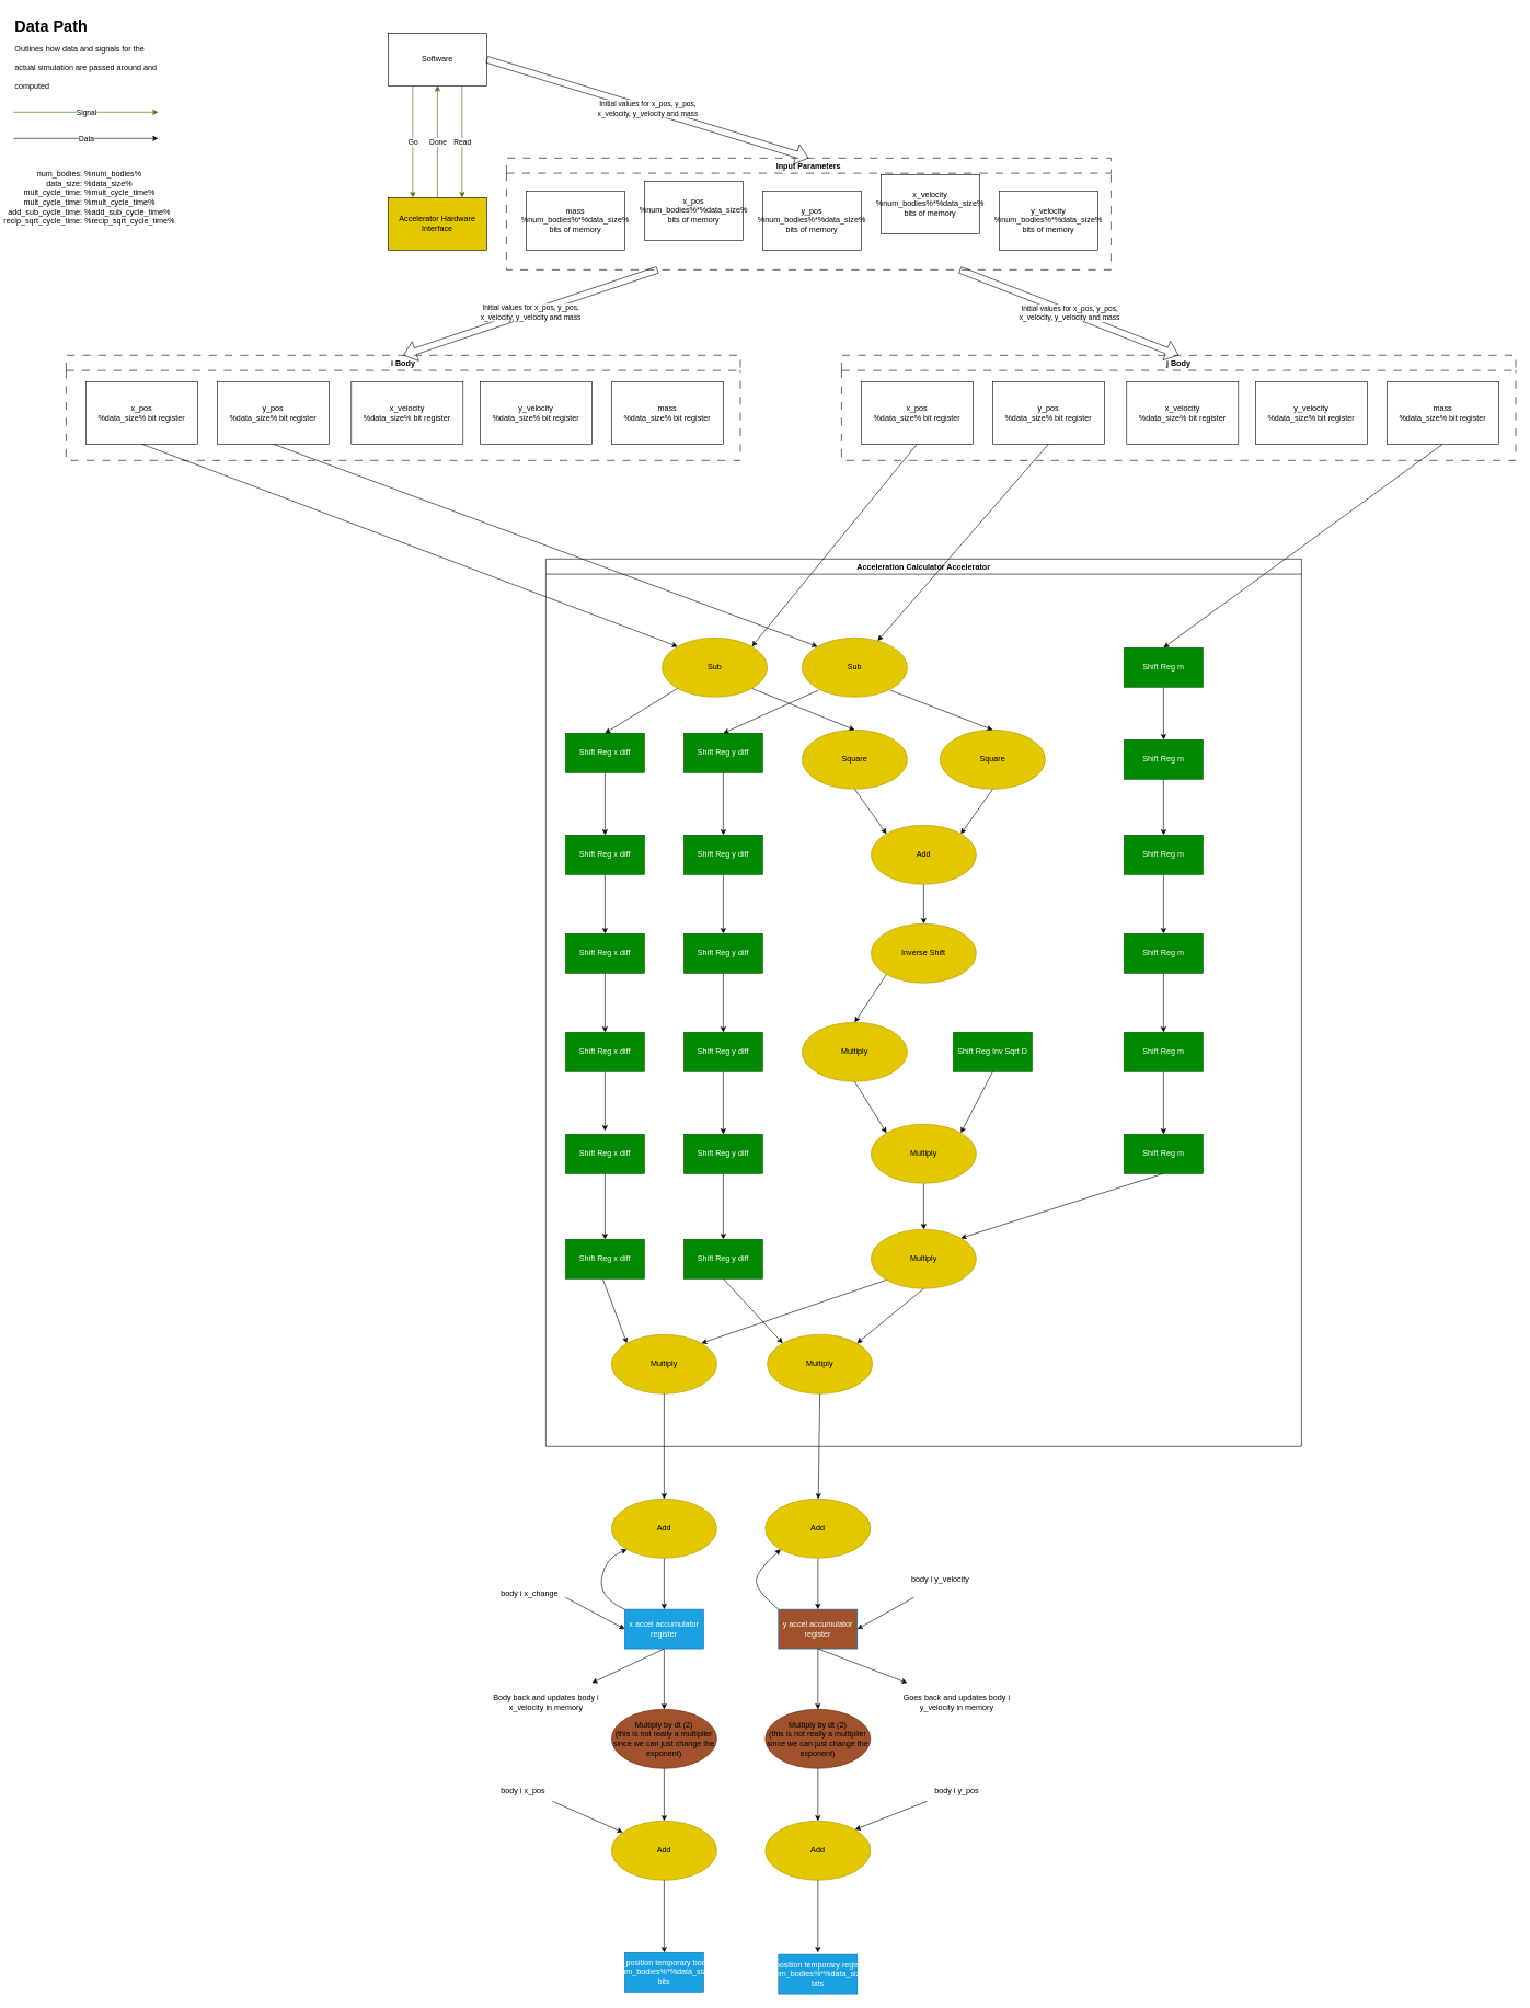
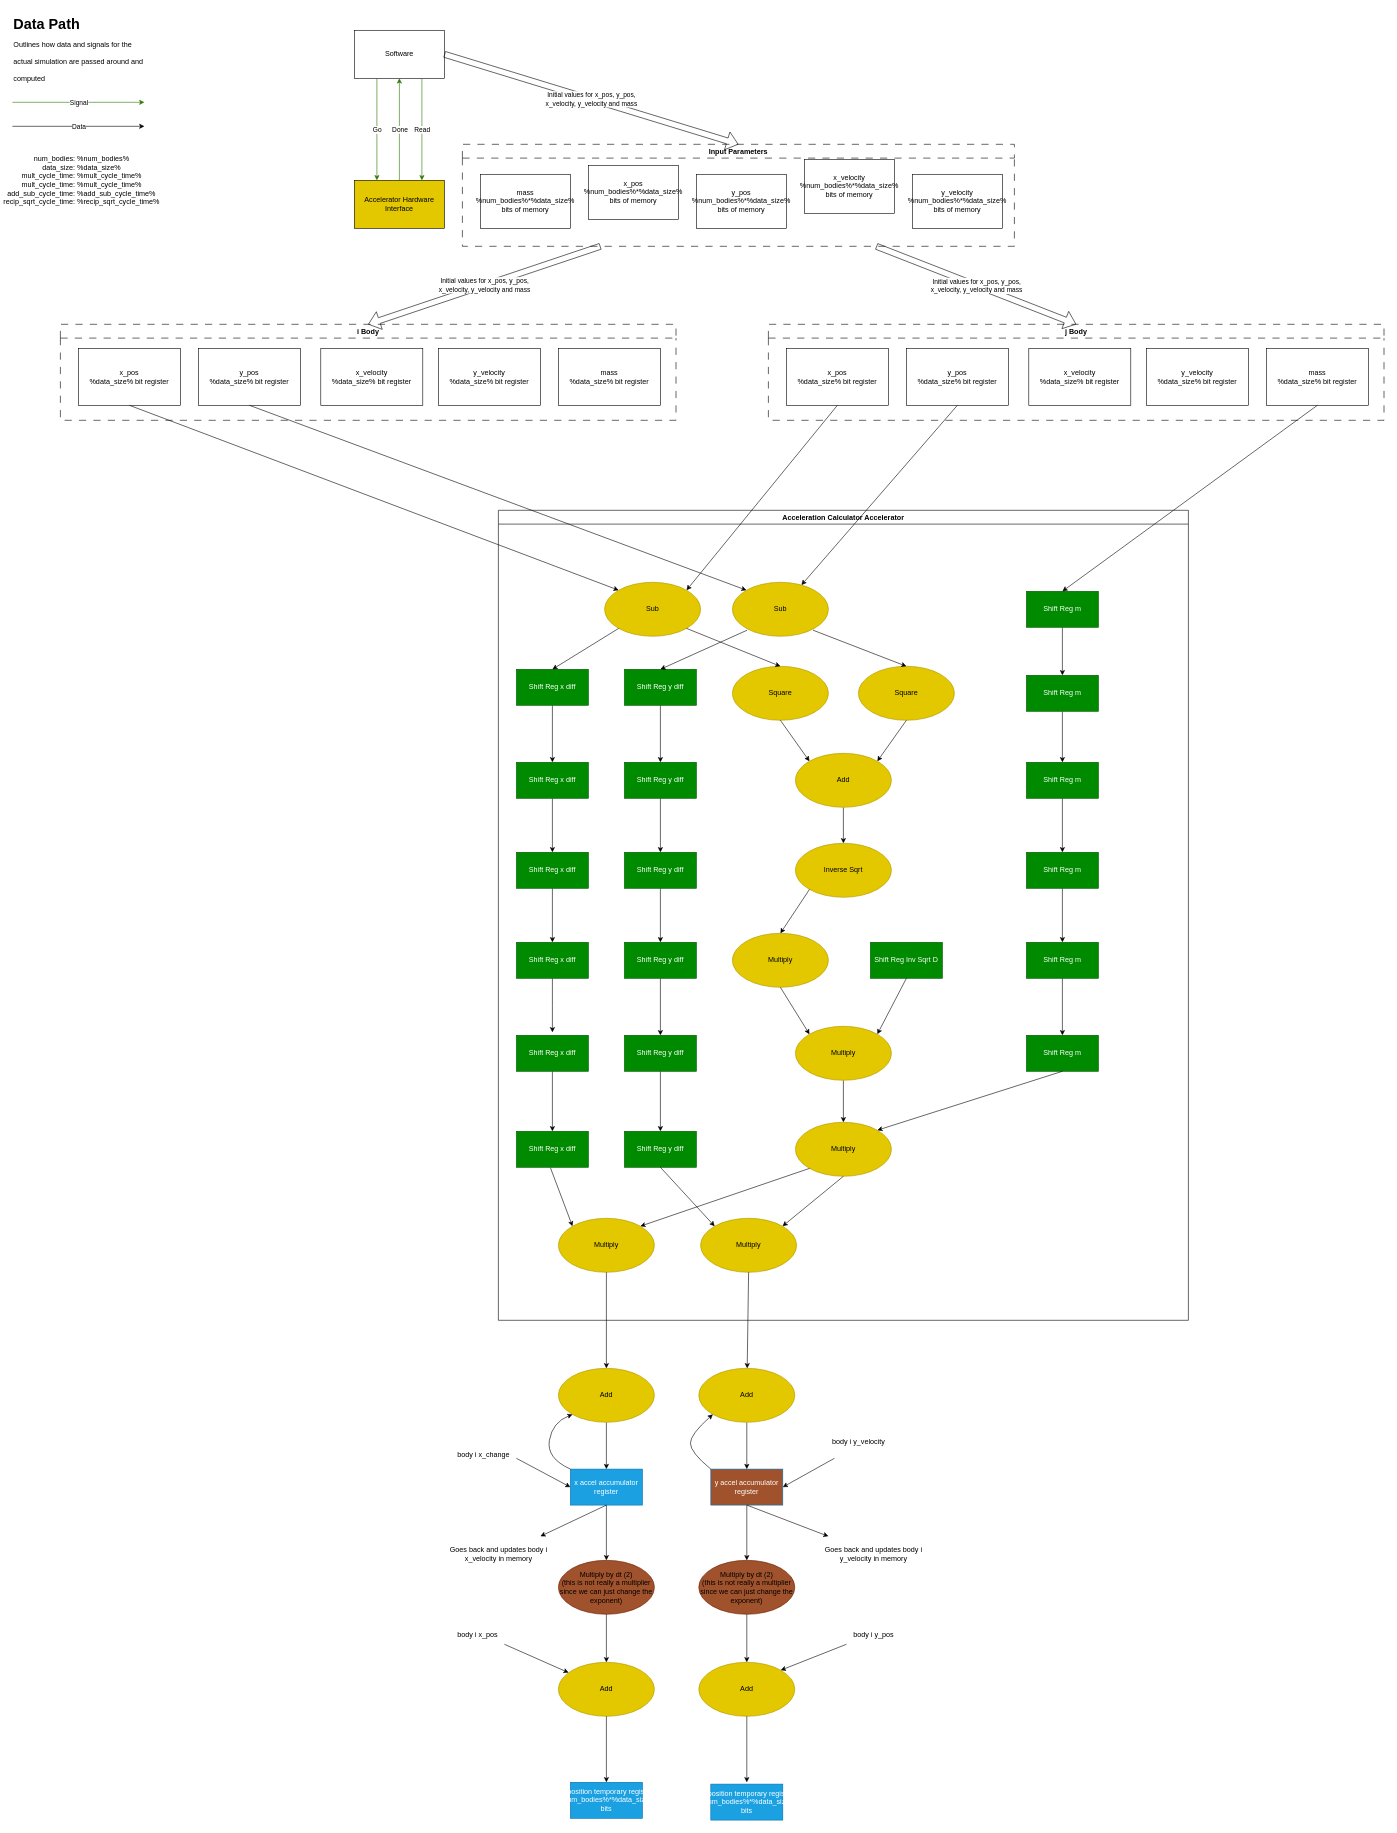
- <mxCell id="53" value="&lt;div&gt;&lt;span style=&quot;background-color: transparent;&quot;&gt;&lt;font style=&quot;color: light-dark(rgb(0, 0, 0), rgb(0, 0, 0));&quot;&gt;Inverse Shift&lt;/font&gt;&lt;/span&gt;&lt;/div&gt;" style="ellipse;whiteSpace=wrap;html=1;fillColor=#e3c800;fontColor=#000000;strokeColor=#B09500;" parent="32" vertex="1"><mxGeometry x="495" y="555" width="160" height="90" as="geometry" /></mxCell>
+ <mxCell id="53" value="&lt;div&gt;&lt;span style=&quot;background-color: transparent;&quot;&gt;&lt;font style=&quot;color: light-dark(rgb(0, 0, 0), rgb(0, 0, 0));&quot;&gt;Inverse Sqrt&lt;/font&gt;&lt;/span&gt;&lt;/div&gt;" style="ellipse;whiteSpace=wrap;html=1;fillColor=#e3c800;fontColor=#000000;strokeColor=#B09500;" parent="32" vertex="1"><mxGeometry x="495" y="555" width="160" height="90" as="geometry" /></mxCell>
- <mxCell id="129" value="Body back and updates body i&lt;div&gt;x_velocity in memory&lt;/div&gt;" style="text;html=1;align=center;verticalAlign=middle;resizable=0;points=[];autosize=1;strokeColor=none;fillColor=none;" vertex="1" parent="1"><mxGeometry x="735" y="2570" width="190" height="40" as="geometry" /></mxCell>
+ <mxCell id="129" value="Goes back and updates body i&lt;div&gt;x_velocity in memory&lt;/div&gt;" style="text;html=1;align=center;verticalAlign=middle;resizable=0;points=[];autosize=1;strokeColor=none;fillColor=none;" vertex="1" parent="1"><mxGeometry x="735" y="2570" width="190" height="40" as="geometry" /></mxCell>
- <mxCell id="139" value="x_position temporary body&lt;div&gt;%num_bodies%*%data_size% bits&lt;/div&gt;" style="rounded=0;whiteSpace=wrap;html=1;fillColor=#1ba1e2;fontColor=#ffffff;strokeColor=#006EAF;" vertex="1" parent="1"><mxGeometry x="950" y="2970" width="120" height="60" as="geometry" /></mxCell>
+ <mxCell id="139" value="x_position temporary register&lt;div&gt;%num_bodies%*%data_size% bits&lt;/div&gt;" style="rounded=0;whiteSpace=wrap;html=1;fillColor=#1ba1e2;fontColor=#ffffff;strokeColor=#006EAF;" vertex="1" parent="1"><mxGeometry x="950" y="2970" width="120" height="60" as="geometry" /></mxCell>
